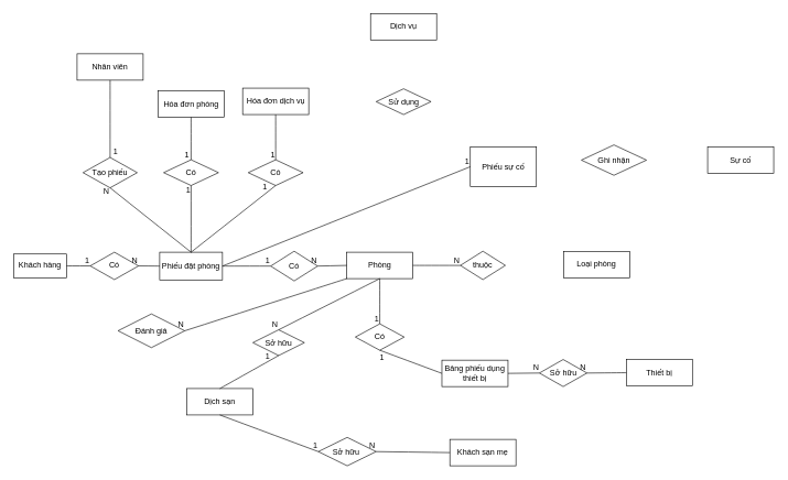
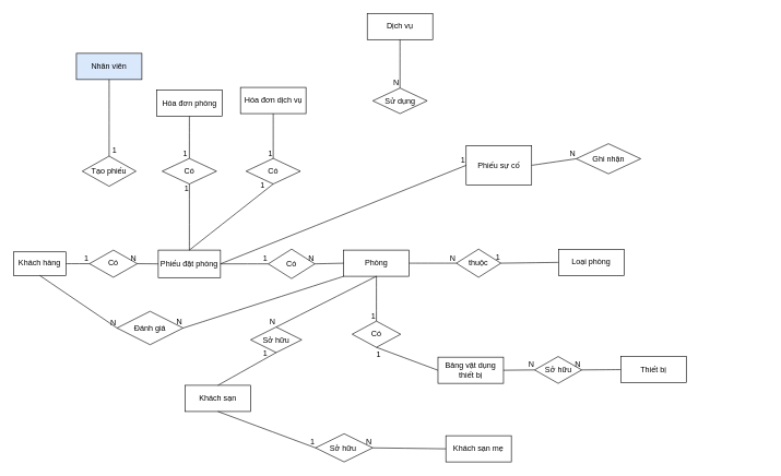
+ <mxCell id="60" value="" style="endArrow=none;html=1;rounded=0;fontSize=12;startSize=8;endSize=8;curved=1;entryX=0.5;entryY=0;entryDx=0;entryDy=0;exitX=0.5;exitY=1;exitDx=0;exitDy=0;" edge="1" parent="1" source="54" target="55"><mxGeometry relative="1" as="geometry"><mxPoint x="470" y="209" as="sourcePoint" /><mxPoint x="630" y="209" as="targetPoint" /></mxGeometry></mxCell>
+ <mxCell id="61" value="N" style="resizable=0;html=1;whiteSpace=wrap;align=right;verticalAlign=bottom;" connectable="0" vertex="1" parent="60"><mxGeometry x="1" relative="1" as="geometry" /></mxCell>
- <mxCell id="16" value="Nhân viên" style="whiteSpace=wrap;html=1;align=center;" parent="1" vertex="1"><mxGeometry x="116" y="81" width="100" height="40" as="geometry" /></mxCell>
+ <mxCell id="16" value="Nhân viên" style="whiteSpace=wrap;html=1;align=center;fillColor=#dae8fc;" parent="1" vertex="1"><mxGeometry x="116" y="81" width="100" height="40" as="geometry" /></mxCell>
- <mxCell id="15" value="Sự cố" style="whiteSpace=wrap;html=1;align=center;" parent="1" vertex="1"><mxGeometry x="1070" y="222" width="100" height="40" as="geometry" /></mxCell>
+ <mxCell id="39" value="" style="endArrow=none;html=1;rounded=0;fontSize=12;startSize=8;endSize=8;curved=1;entryX=0;entryY=0.5;entryDx=0;entryDy=0;exitX=1;exitY=0.5;exitDx=0;exitDy=0;" edge="1" parent="1" source="13" target="14"><mxGeometry relative="1" as="geometry"><mxPoint x="684" y="198" as="sourcePoint" /><mxPoint x="844" y="198" as="targetPoint" /></mxGeometry></mxCell>
+ <mxCell id="40" value="N" style="resizable=0;html=1;whiteSpace=wrap;align=right;verticalAlign=bottom;" connectable="0" vertex="1" parent="39"><mxGeometry x="1" relative="1" as="geometry" /></mxCell>
- <mxCell id="44" value="" style="endArrow=none;html=1;rounded=0;fontSize=12;startSize=8;endSize=8;curved=1;entryX=0.5;entryY=1;entryDx=0;entryDy=0;exitX=0.5;exitY=0;exitDx=0;exitDy=0;" edge="1" parent="1" source="4" target="41"><mxGeometry relative="1" as="geometry"><mxPoint x="283" y="220" as="sourcePoint" /><mxPoint x="443" y="220" as="targetPoint" /></mxGeometry></mxCell>
- <mxCell id="45" value="N" style="resizable=0;html=1;whiteSpace=wrap;align=right;verticalAlign=bottom;" connectable="0" vertex="1" parent="44"><mxGeometry x="1" relative="1" as="geometry"><mxPoint y="14" as="offset" /></mxGeometry></mxCell>
+ <mxCell id="17" value="" style="endArrow=none;html=1;rounded=0;fontSize=12;startSize=8;endSize=8;curved=1;exitX=0;exitY=0.5;exitDx=0;exitDy=0;entryX=1;entryY=0.5;entryDx=0;entryDy=0;" edge="1" parent="1" source="11" target="12"><mxGeometry relative="1" as="geometry"><mxPoint x="570" y="295" as="sourcePoint" /><mxPoint x="730" y="295" as="targetPoint" /></mxGeometry></mxCell>
+ <mxCell id="18" value="1" style="resizable=0;html=1;whiteSpace=wrap;align=right;verticalAlign=bottom;" connectable="0" vertex="1" parent="17"><mxGeometry x="1" relative="1" as="geometry" /></mxCell>
+ <mxCell id="75" value="" style="endArrow=none;html=1;rounded=0;fontSize=12;startSize=8;endSize=8;curved=1;entryX=0;entryY=0.5;entryDx=0;entryDy=0;exitX=0.5;exitY=1;exitDx=0;exitDy=0;" edge="1" parent="1" source="3" target="74"><mxGeometry relative="1" as="geometry"><mxPoint x="376" y="363" as="sourcePoint" /><mxPoint x="536" y="363" as="targetPoint" /></mxGeometry></mxCell>
+ <mxCell id="76" value="N" style="resizable=0;html=1;whiteSpace=wrap;align=right;verticalAlign=bottom;" connectable="0" vertex="1" parent="75"><mxGeometry x="1" relative="1" as="geometry" /></mxCell>
- <mxCell id="8" value="Bảng phiếu dụng thiết bị" style="whiteSpace=wrap;html=1;align=center;" parent="1" vertex="1"><mxGeometry x="668" y="545" width="100" height="40" as="geometry" /></mxCell>
+ <mxCell id="8" value="Bảng vật dụng thiết bị" style="whiteSpace=wrap;html=1;align=center;" parent="1" vertex="1"><mxGeometry x="668" y="545" width="100" height="40" as="geometry" /></mxCell>
- <mxCell id="62" value="Dịch sạn" style="whiteSpace=wrap;html=1;align=center;" vertex="1" parent="1"><mxGeometry x="282" y="588" width="100" height="40" as="geometry" /></mxCell>
+ <mxCell id="62" value="Khách sạn" style="whiteSpace=wrap;html=1;align=center;" vertex="1" parent="1"><mxGeometry x="282" y="588" width="100" height="40" as="geometry" /></mxCell>
